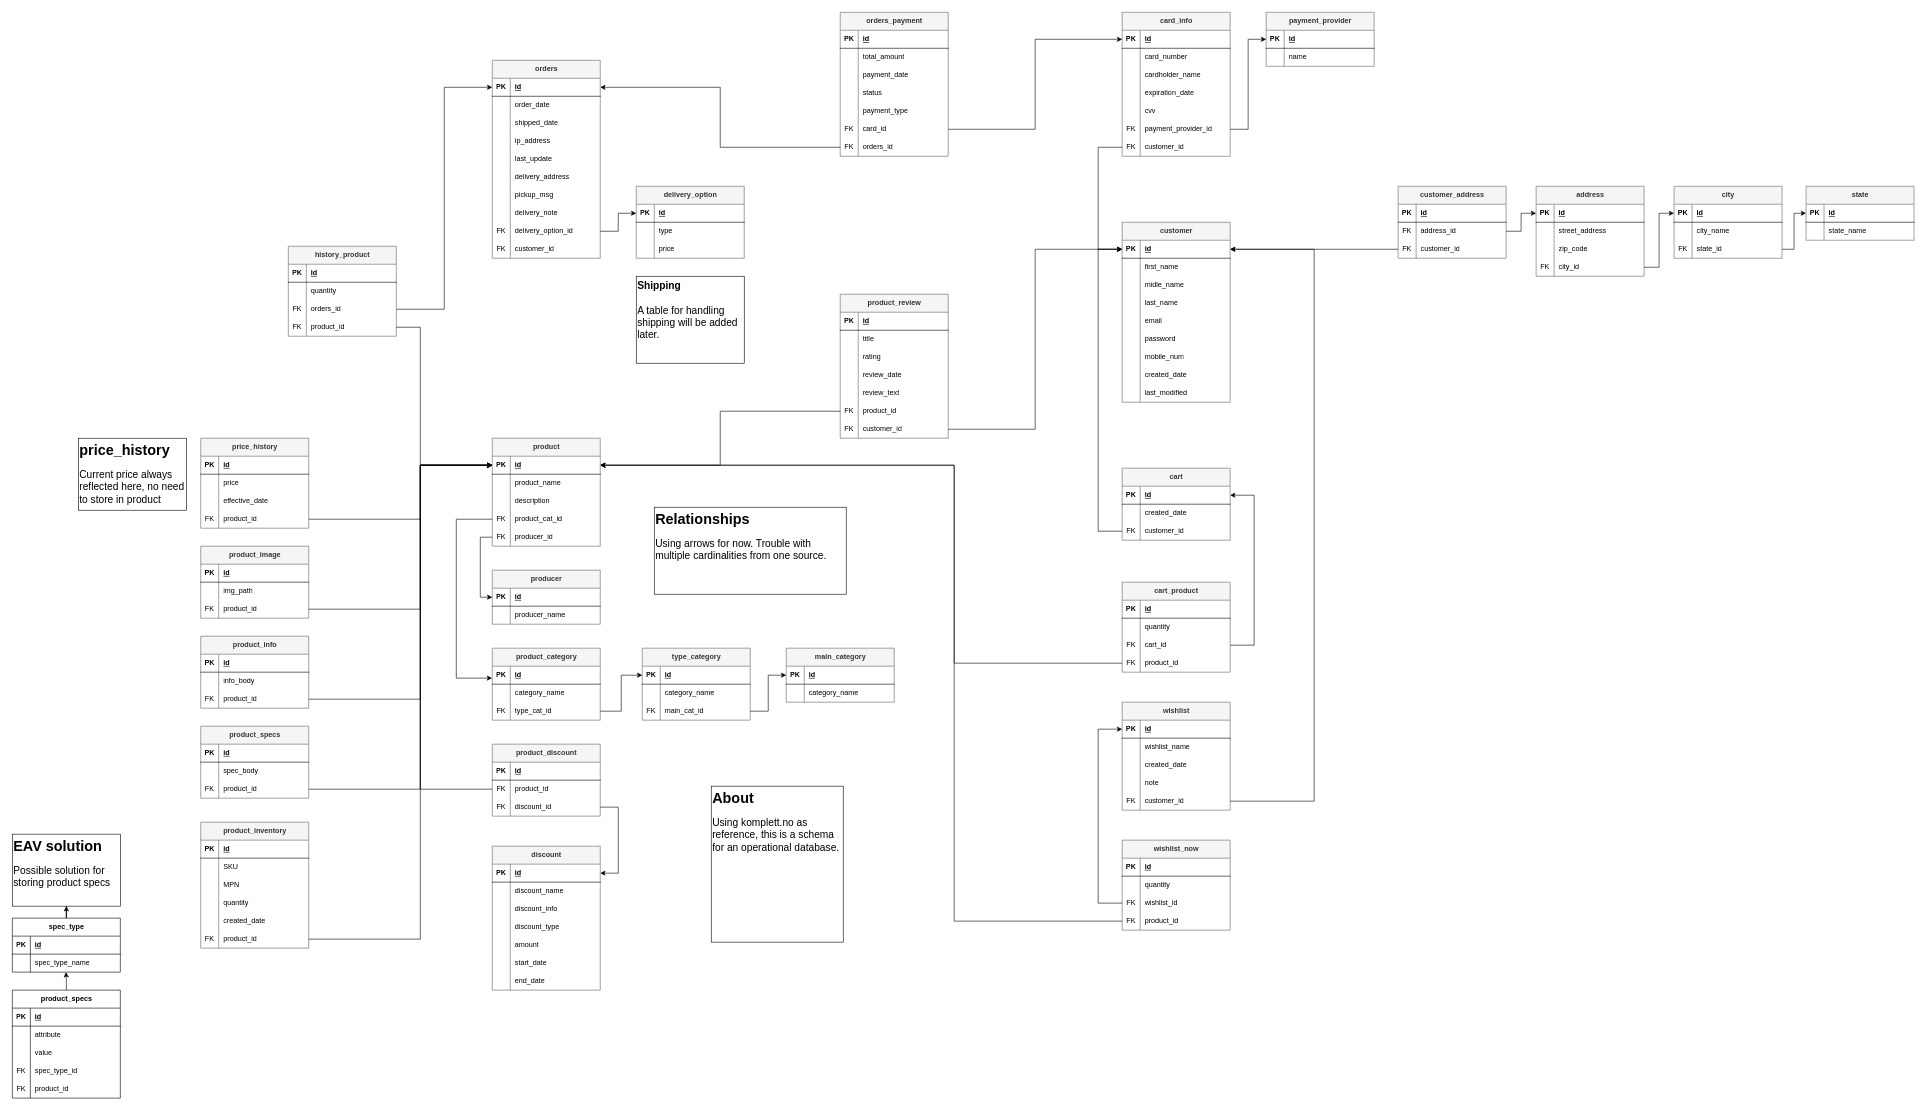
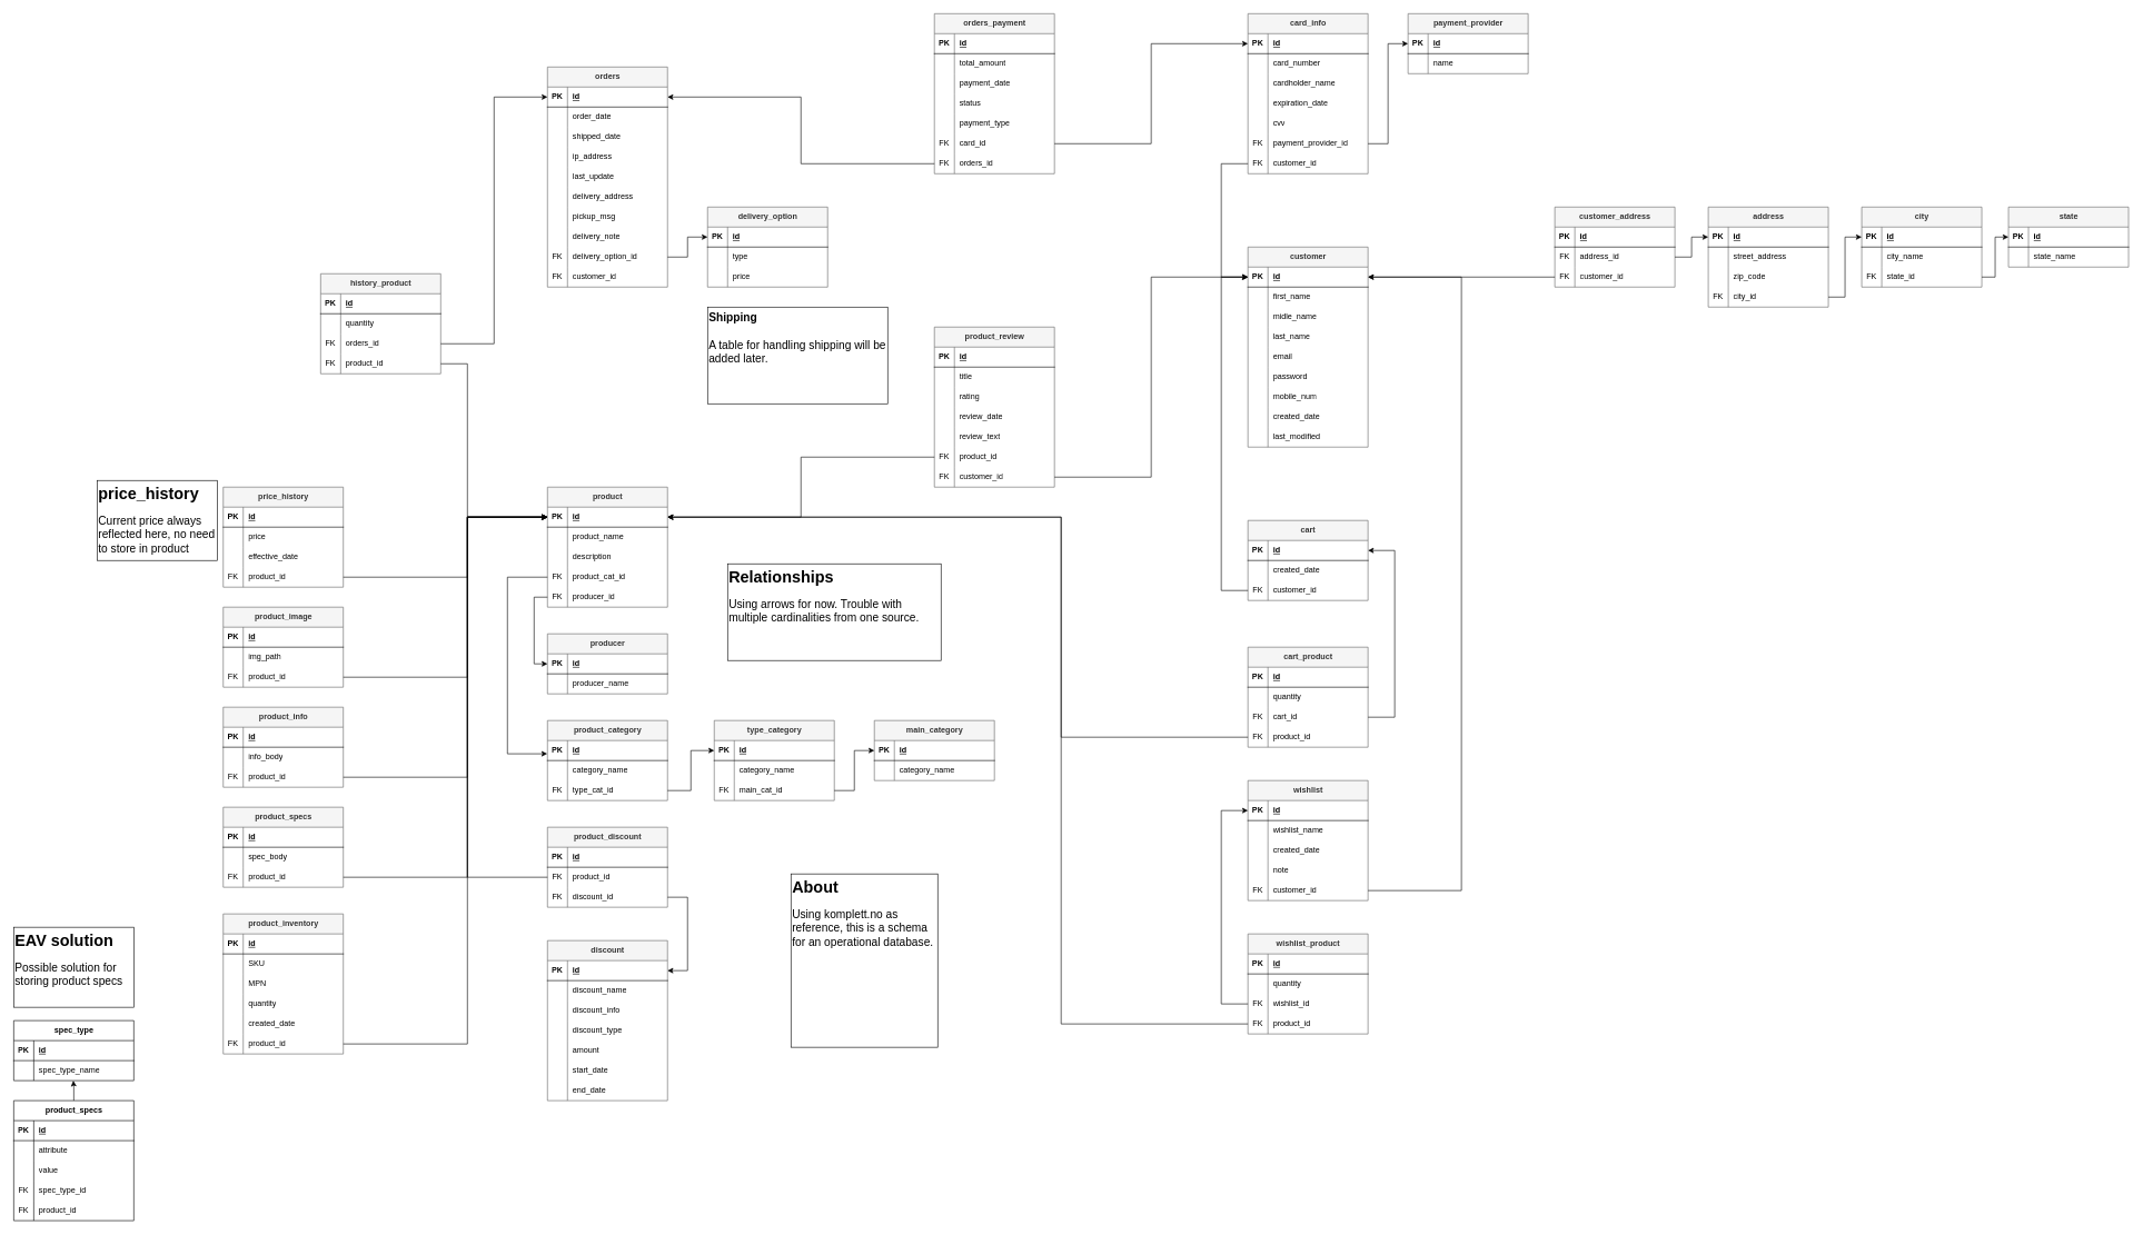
- <mxCell id="452" value="&lt;h1 style=&quot;margin-top: 0px; font-size: 17px;&quot;&gt;Shipping&lt;br&gt;&lt;br&gt;&lt;span style=&quot;font-weight: normal;&quot;&gt;A table for handling shipping will be added later.&lt;/span&gt;&lt;/h1&gt;" style="text;html=1;whiteSpace=wrap;overflow=hidden;rounded=0;fillColor=default;strokeColor=default;" vertex="1" parent="1"><mxGeometry x="1060" y="460" width="180" height="145" as="geometry" /></mxCell>
+ <mxCell id="452" value="&lt;h1 style=&quot;margin-top: 0px; font-size: 17px;&quot;&gt;Shipping&lt;br&gt;&lt;br&gt;&lt;span style=&quot;font-weight: normal;&quot;&gt;A table for handling shipping will be added later.&lt;/span&gt;&lt;/h1&gt;" style="text;html=1;whiteSpace=wrap;overflow=hidden;rounded=0;fillColor=default;strokeColor=default;" vertex="1" parent="1"><mxGeometry x="1060" y="460" width="270" height="145" as="geometry" /></mxCell>
- <mxCell id="451" value="&lt;h1 style=&quot;margin-top: 0px;&quot;&gt;price_history&lt;/h1&gt;&lt;p&gt;&lt;font style=&quot;font-size: 17px;&quot;&gt;Current price always reflected here, no need to store in product&lt;/font&gt;&lt;/p&gt;" style="text;html=1;whiteSpace=wrap;overflow=hidden;rounded=0;fillColor=default;strokeColor=default;" vertex="1" parent="1"><mxGeometry x="130" y="730" width="180" height="120" as="geometry" /></mxCell>
+ <mxCell id="451" value="&lt;h1 style=&quot;margin-top: 0px;&quot;&gt;price_history&lt;/h1&gt;&lt;p&gt;&lt;font style=&quot;font-size: 17px;&quot;&gt;Current price always reflected here, no need to store in product&lt;/font&gt;&lt;/p&gt;" style="text;html=1;whiteSpace=wrap;overflow=hidden;rounded=0;fillColor=default;strokeColor=default;" vertex="1" parent="1"><mxGeometry x="145" y="720" width="180" height="120" as="geometry" /></mxCell>
- <mxCell id="171" value="wishlist_now" style="shape=table;startSize=30;container=1;collapsible=1;childLayout=tableLayout;fixedRows=1;rowLines=0;fontStyle=1;align=center;resizeLast=1;html=1;fillColor=#f5f5f5;fontColor=#333333;strokeColor=#666666;" parent="1" vertex="1"><mxGeometry x="1870" y="1400" width="180" height="150" as="geometry" /></mxCell>
+ <mxCell id="171" value="wishlist_product" style="shape=table;startSize=30;container=1;collapsible=1;childLayout=tableLayout;fixedRows=1;rowLines=0;fontStyle=1;align=center;resizeLast=1;html=1;fillColor=#f5f5f5;fontColor=#333333;strokeColor=#666666;" parent="1" vertex="1"><mxGeometry x="1870" y="1400" width="180" height="150" as="geometry" /></mxCell>
- <mxCell id="148" style="edgeStyle=orthogonalEdgeStyle;rounded=0;orthogonalLoop=1;jettySize=auto;html=1;entryX=0.5;entryY=1;entryDx=0;entryDy=0;" parent="1" source="149" target="156" edge="1"><mxGeometry relative="1" as="geometry" /></mxCell>
